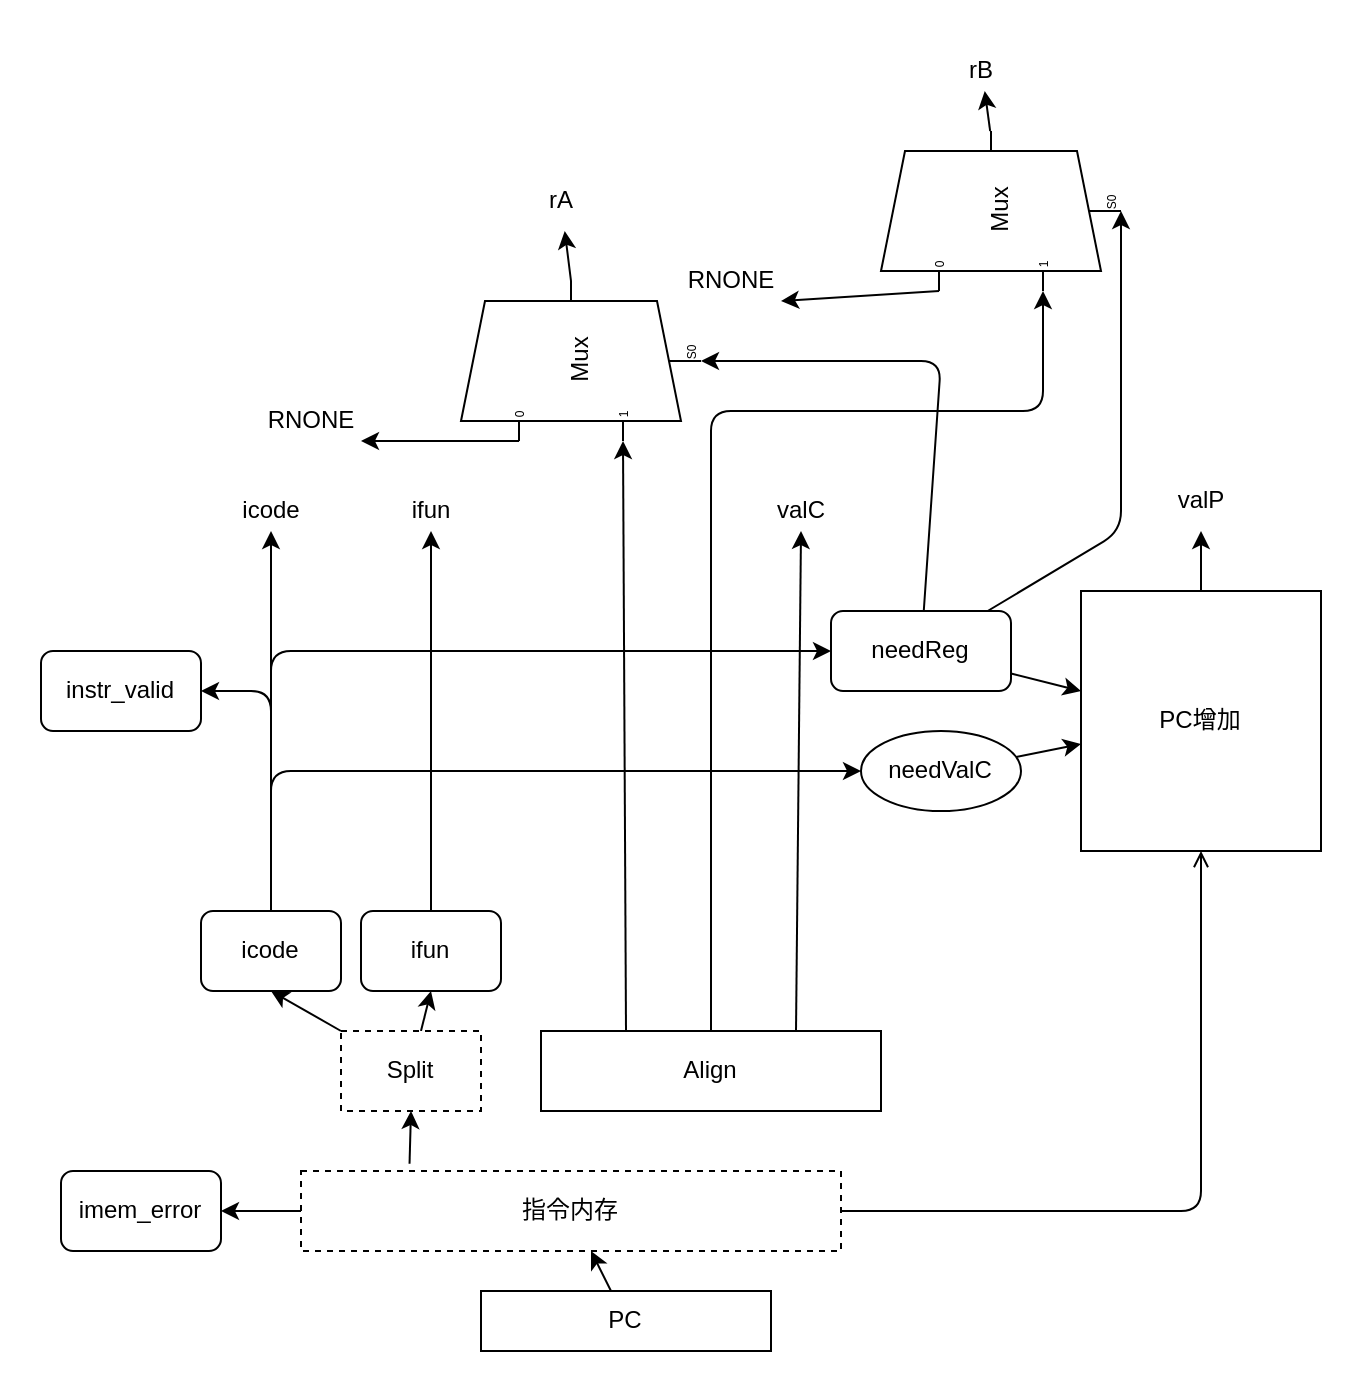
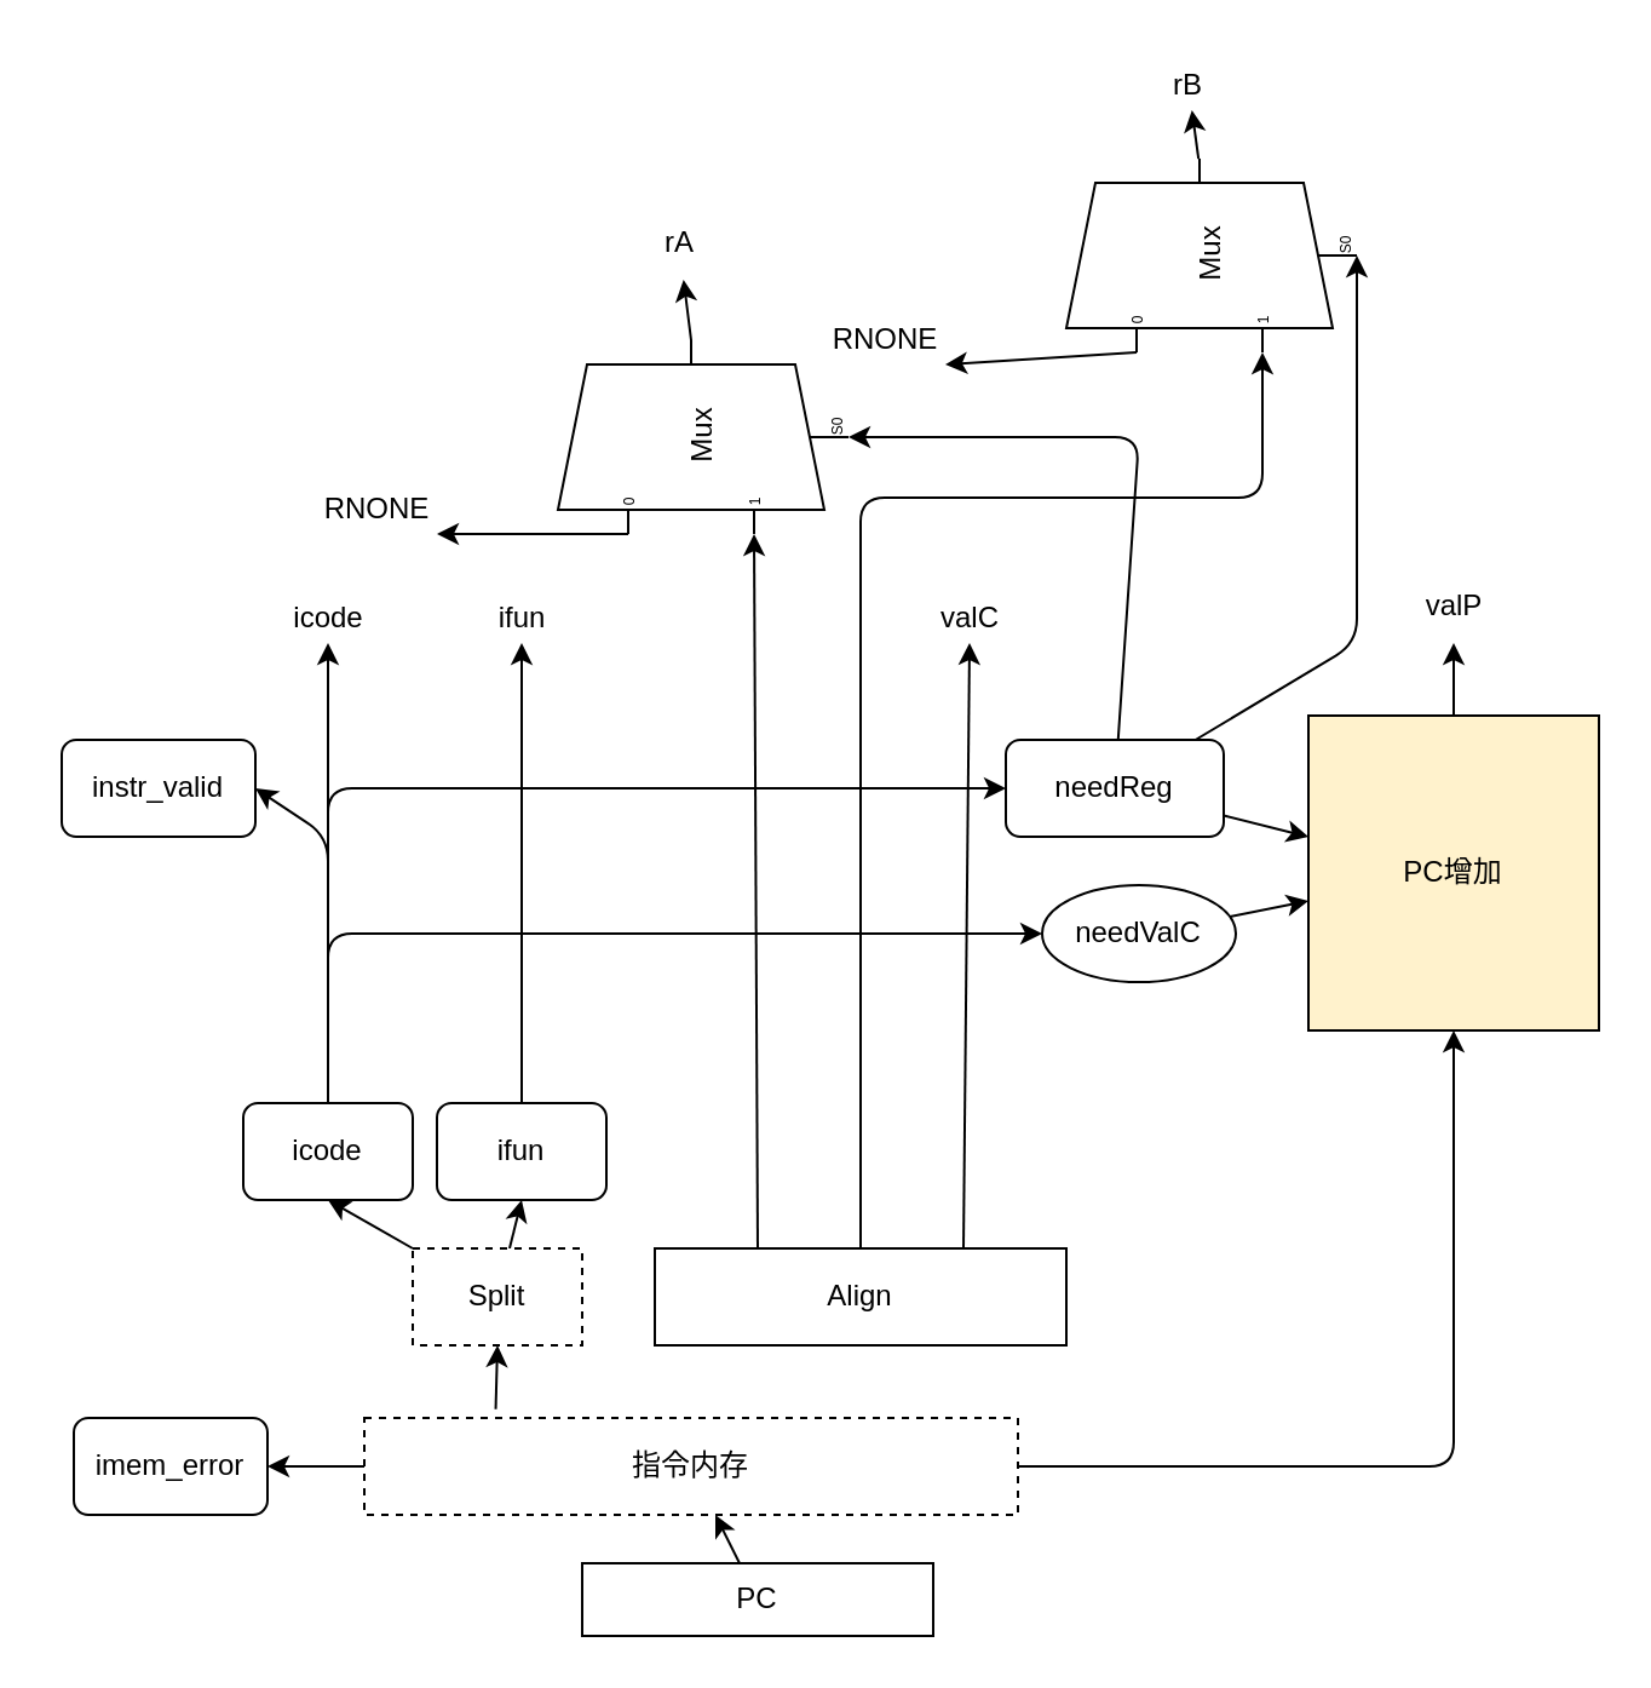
- <mxCell id="24" value="instr_valid" style="rounded=1;whiteSpace=wrap;html=1;" parent="1" vertex="1"><mxGeometry x="20" y="325" width="80" height="40" as="geometry" /></mxCell>
+ <mxCell id="24" value="instr_valid" style="rounded=1;whiteSpace=wrap;html=1;" parent="1" vertex="1"><mxGeometry x="25" y="305" width="80" height="40" as="geometry" /></mxCell>
- <mxCell id="27" value="PC增加" style="whiteSpace=wrap;html=1;" parent="1" vertex="1"><mxGeometry x="540" y="295" width="120" height="130" as="geometry" /></mxCell>
+ <mxCell id="27" value="PC增加" style="whiteSpace=wrap;html=1;fillColor=#fff2cc;" parent="1" vertex="1"><mxGeometry x="540" y="295" width="120" height="130" as="geometry" /></mxCell>
- <mxCell id="4" style="edgeStyle=none;html=1;exitX=1;exitY=0.5;exitDx=0;exitDy=0;entryX=0.5;entryY=1;entryDx=0;entryDy=0;endArrow=open;" edge="1" parent="1" source="5" target="27"><mxGeometry relative="1" as="geometry"><Array as="points"><mxPoint x="600" y="605" /></Array></mxGeometry></mxCell>
+ <mxCell id="4" style="edgeStyle=none;html=1;exitX=1;exitY=0.5;exitDx=0;exitDy=0;entryX=0.5;entryY=1;entryDx=0;entryDy=0;" edge="1" parent="1" source="5" target="27"><mxGeometry relative="1" as="geometry"><Array as="points"><mxPoint x="600" y="605" /></Array></mxGeometry></mxCell>
